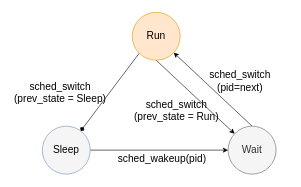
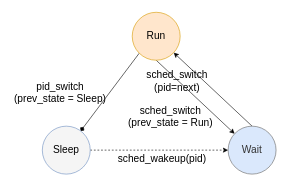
- <mxCell id="12" value="sched_switch&lt;br&gt;(pid=next)" style="text;html=1;strokeColor=none;fillColor=none;align=center;verticalAlign=middle;whiteSpace=wrap;rounded=0;fontSize=17;" vertex="1" parent="1"><mxGeometry x="320" y="120" width="160" height="30" as="geometry" /></mxCell>
+ <mxCell id="12" value="sched_switch&lt;br&gt;(pid=next)" style="text;html=1;strokeColor=none;fillColor=none;align=center;verticalAlign=middle;whiteSpace=wrap;rounded=0;fontSize=17;" vertex="1" parent="1"><mxGeometry x="215" y="120" width="160" height="30" as="geometry" /></mxCell>
- <mxCell id="10" value="sched_switch&lt;br&gt;(prev_state = Sleep)" style="text;html=1;strokeColor=none;fillColor=none;align=center;verticalAlign=middle;whiteSpace=wrap;rounded=0;fontSize=17;" vertex="1" parent="1"><mxGeometry x="20" y="140" width="160" height="30" as="geometry" /></mxCell>
+ <mxCell id="10" value="pid_switch&lt;br&gt;(prev_state = Sleep)" style="text;html=1;strokeColor=none;fillColor=none;align=center;verticalAlign=middle;whiteSpace=wrap;rounded=0;fontSize=17;" vertex="1" parent="1"><mxGeometry x="20" y="140" width="160" height="30" as="geometry" /></mxCell>
- <mxCell id="11" value="sched_switch&lt;br&gt;(prev_state = Run)" style="text;html=1;strokeColor=none;fillColor=none;align=center;verticalAlign=middle;whiteSpace=wrap;rounded=0;fontSize=17;" vertex="1" parent="1"><mxGeometry x="214" y="170" width="160" height="30" as="geometry" /></mxCell>
+ <mxCell id="11" value="sched_switch&lt;br&gt;(prev_state = Run)" style="text;html=1;strokeColor=none;fillColor=none;align=center;verticalAlign=middle;whiteSpace=wrap;rounded=0;fontSize=17;" vertex="1" parent="1"><mxGeometry x="204" y="180" width="160" height="30" as="geometry" /></mxCell>
- <mxCell id="5" style="edgeStyle=none;rounded=0;orthogonalLoop=1;jettySize=auto;html=1;exitX=1;exitY=0.5;exitDx=0;exitDy=0;fontSize=17;" edge="1" parent="1" source="6" target="8"><mxGeometry relative="1" as="geometry" /></mxCell>
+ <mxCell id="5" style="edgeStyle=none;rounded=0;orthogonalLoop=1;jettySize=auto;html=1;exitX=1;exitY=0.5;exitDx=0;exitDy=0;fontSize=17;dashed=1;" edge="1" parent="1" source="6" target="8"><mxGeometry relative="1" as="geometry" /></mxCell>
- <mxCell id="8" value="&lt;span style=&quot;font-size: 17px;&quot;&gt;Wait&lt;br&gt;&lt;/span&gt;" style="ellipse;whiteSpace=wrap;html=1;aspect=fixed;fillColor=#f5f5f5;strokeColor=#666666;fontColor=#333333;" vertex="1" parent="1"><mxGeometry x="380" y="210" width="80" height="80" as="geometry" /></mxCell>
+ <mxCell id="8" value="&lt;span style=&quot;font-size: 17px;&quot;&gt;Wait&lt;br&gt;&lt;/span&gt;" style="ellipse;whiteSpace=wrap;html=1;aspect=fixed;fillColor=#dae8fc;strokeColor=#666666;fontColor=#333333;" vertex="1" parent="1"><mxGeometry x="380" y="210" width="80" height="80" as="geometry" /></mxCell>
